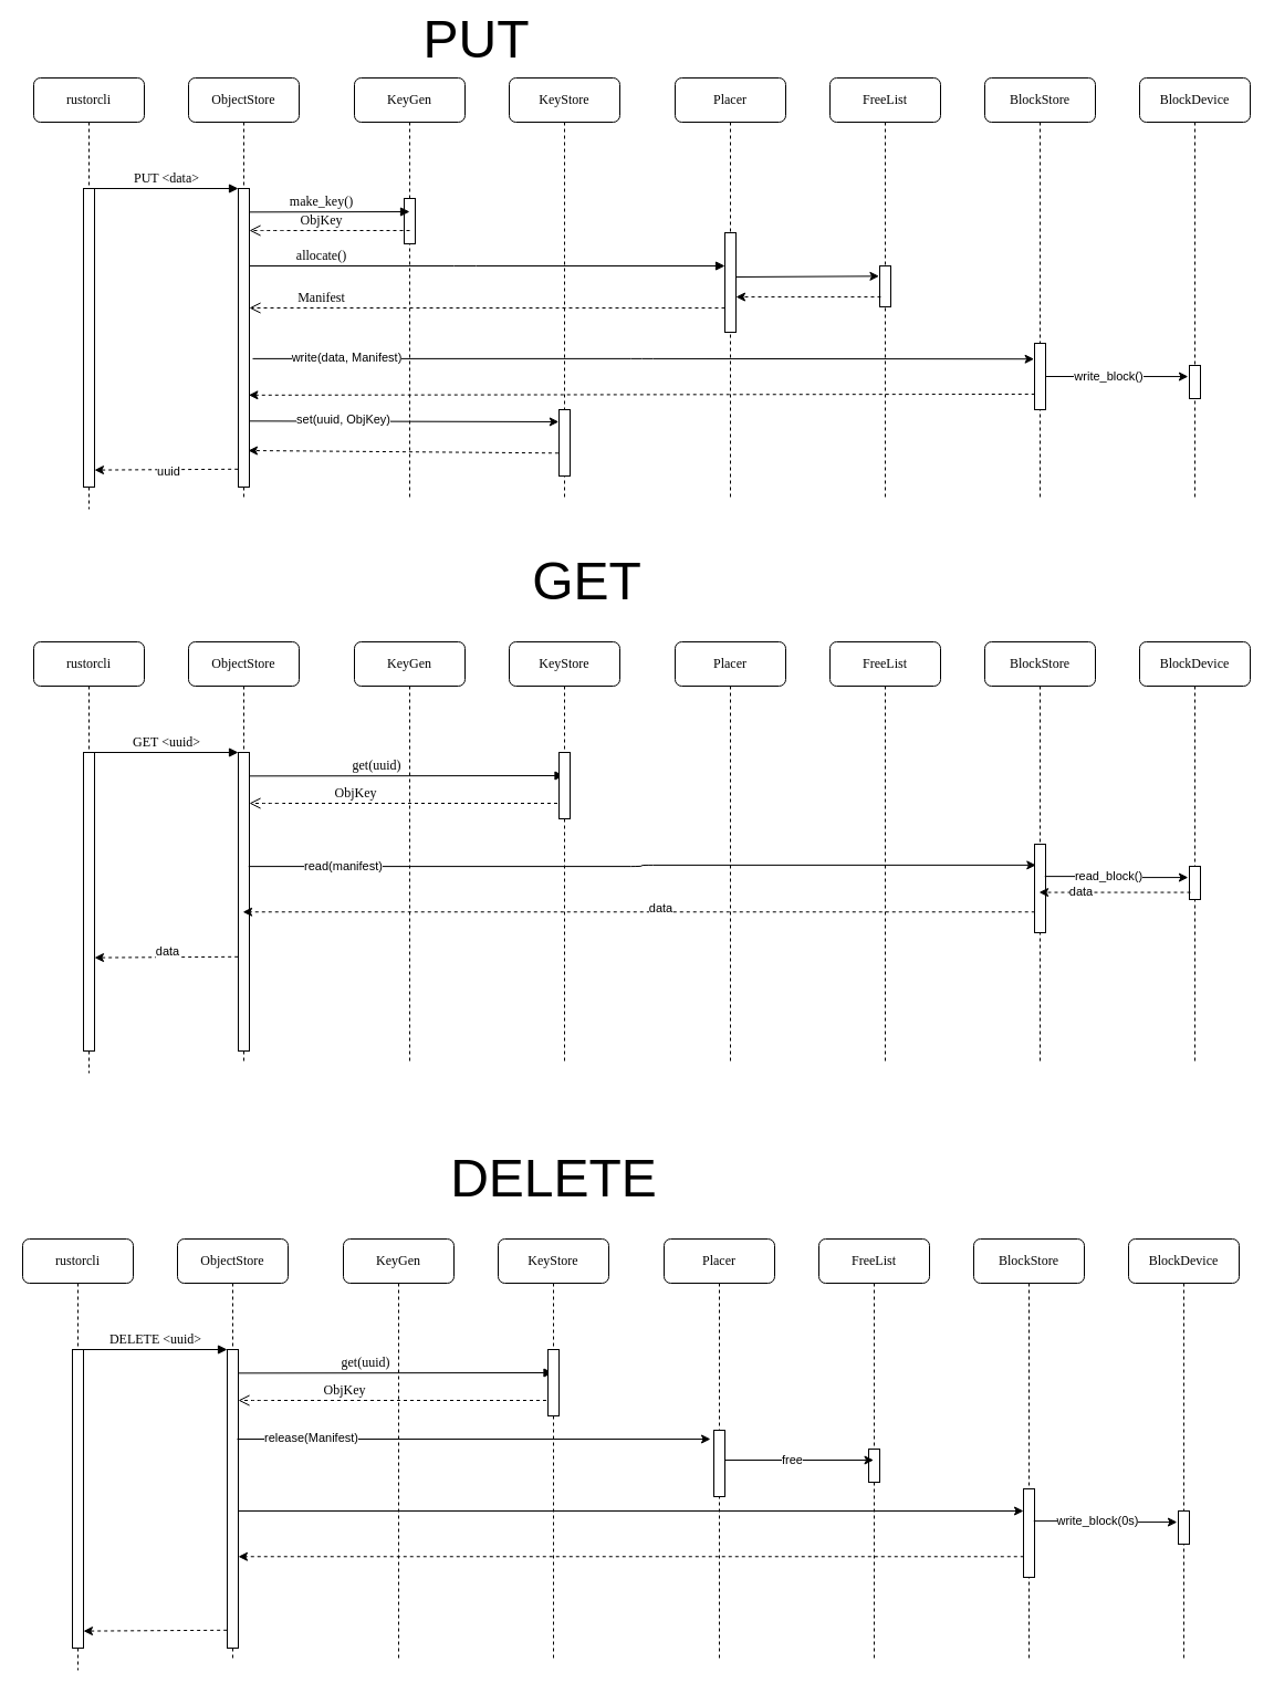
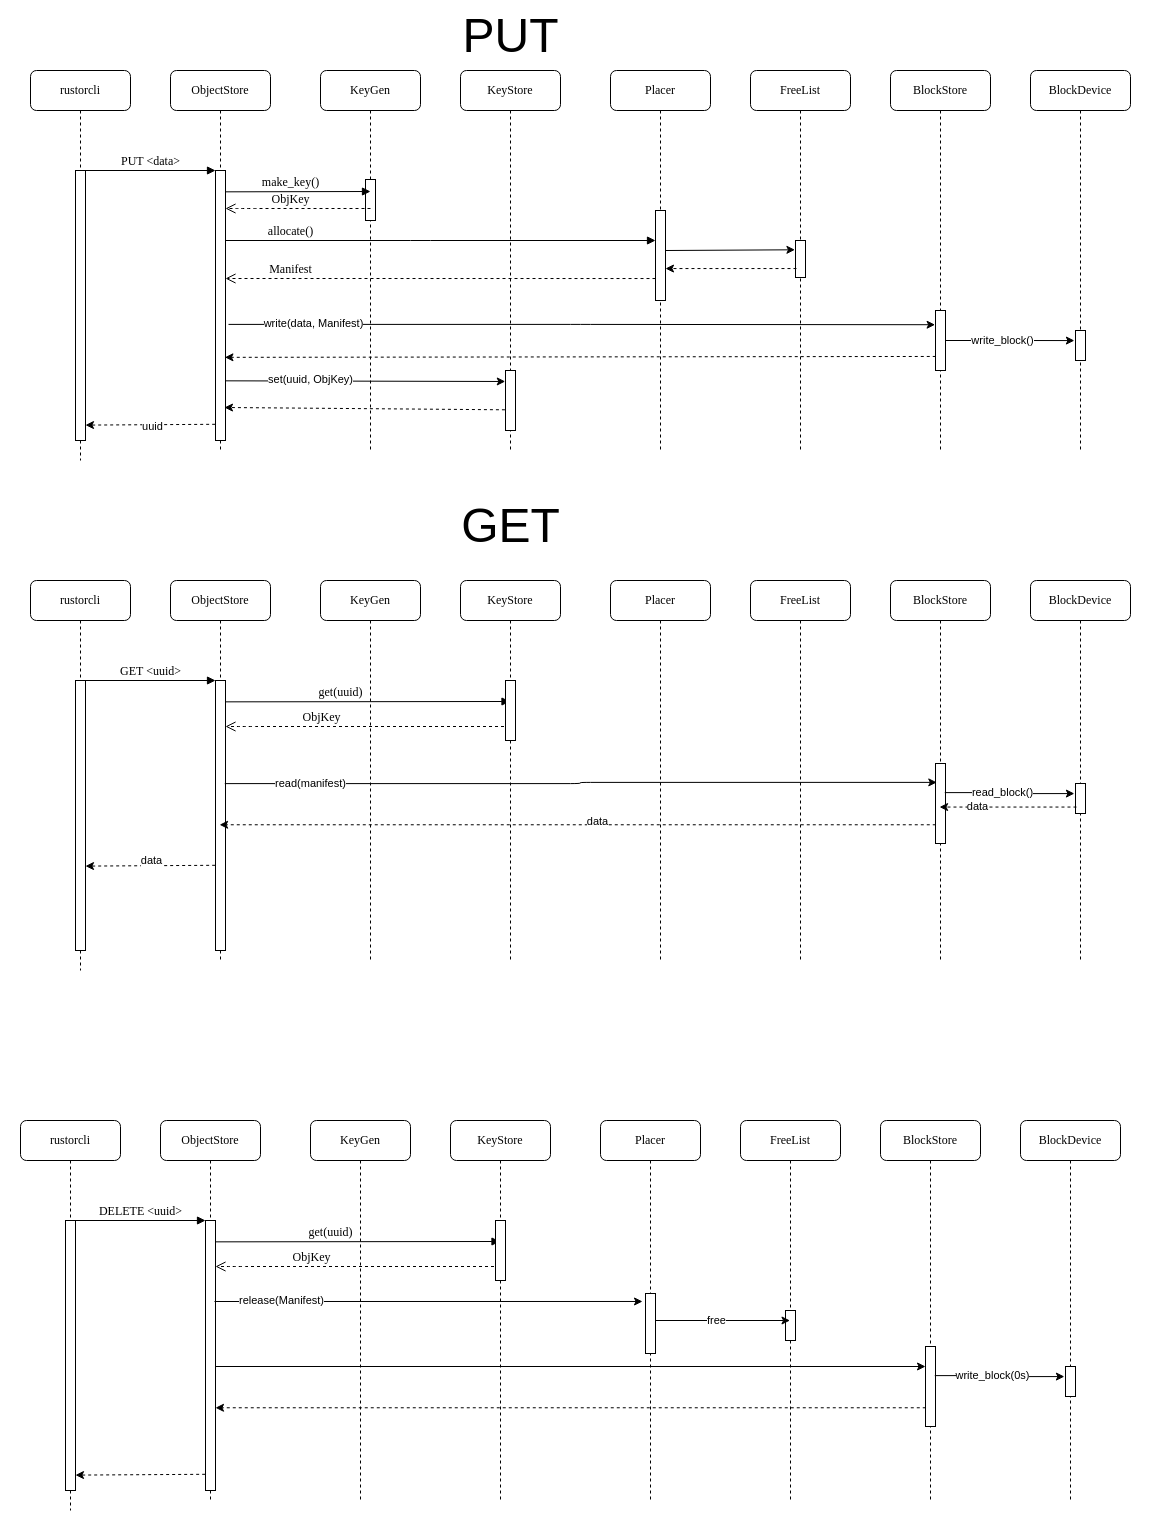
- <mxCell id="59" value="&lt;font style=&quot;font-size: 48px&quot;&gt;PUT&lt;/font&gt;" style="text;html=1;resizable=0;autosize=1;align=center;verticalAlign=middle;points=[];fillColor=none;strokeColor=none;rounded=0;" vertex="1" parent="1"><mxGeometry x="375" y="20" width="110" height="30" as="geometry" /></mxCell>
+ <mxCell id="59" value="&lt;font style=&quot;font-size: 48px&quot;&gt;PUT&lt;/font&gt;" style="text;html=1;resizable=0;autosize=1;align=center;verticalAlign=middle;points=[];fillColor=none;strokeColor=none;rounded=0;" vertex="1" parent="1"><mxGeometry x="455" y="20" width="110" height="30" as="geometry" /></mxCell>
- <mxCell id="60" value="&lt;font style=&quot;font-size: 48px&quot;&gt;GET&lt;/font&gt;" style="text;html=1;resizable=0;autosize=1;align=center;verticalAlign=middle;points=[];fillColor=none;strokeColor=none;rounded=0;" vertex="1" parent="1"><mxGeometry x="475" y="510" width="110" height="30" as="geometry" /></mxCell>
+ <mxCell id="60" value="&lt;font style=&quot;font-size: 48px&quot;&gt;GET&lt;/font&gt;" style="text;html=1;resizable=0;autosize=1;align=center;verticalAlign=middle;points=[];fillColor=none;strokeColor=none;rounded=0;" vertex="1" parent="1"><mxGeometry x="455" y="510" width="110" height="30" as="geometry" /></mxCell>
- <mxCell id="86" value="&lt;font style=&quot;font-size: 48px&quot;&gt;DELETE&lt;/font&gt;" style="text;html=1;resizable=0;autosize=1;align=center;verticalAlign=middle;points=[];fillColor=none;strokeColor=none;rounded=0;" vertex="1" parent="1"><mxGeometry x="400" y="1050" width="200" height="30" as="geometry" /></mxCell>
